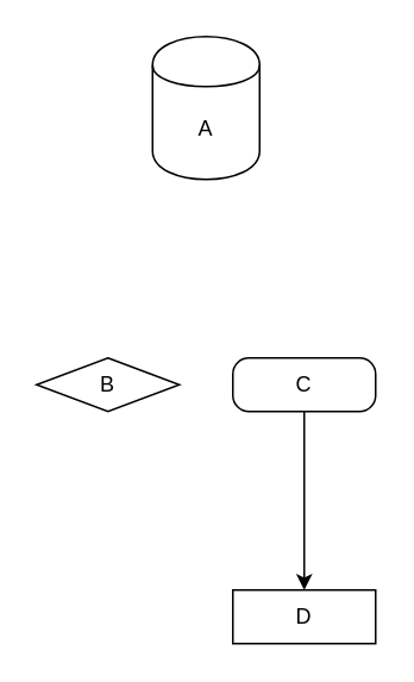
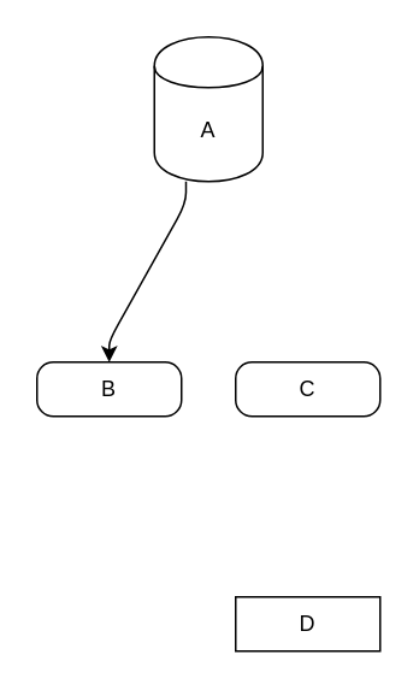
+ <mxCell id="6" value="" style="noEdgeStyle=1;orthogonal=1;" edge="1" parent="1" source="2" target="3"><mxGeometry relative="1" as="geometry"><Array as="points"><mxPoint x="102.5" y="112" /><mxPoint x="60" y="188" /></Array></mxGeometry></mxCell>
- <mxCell id="3" value="B" style="rhombus;whiteSpace=wrap;arcSize=30;" vertex="1" parent="1"><mxGeometry y="200" width="80" height="30" as="geometry" x="20" /></mxCell>
+ <mxCell id="3" value="B" style="whiteSpace=wrap;rounded=1;arcSize=30" vertex="1" parent="1"><mxGeometry y="200" width="80" height="30" as="geometry" x="20" /></mxCell>
- <mxCell id="7" value="" style="noEdgeStyle=1;orthogonal=1;" edge="1" parent="1" source="4" target="5"><mxGeometry relative="1" as="geometry"><Array as="points"><mxPoint x="170" y="242" /><mxPoint x="170" y="318" /></Array></mxGeometry></mxCell>
